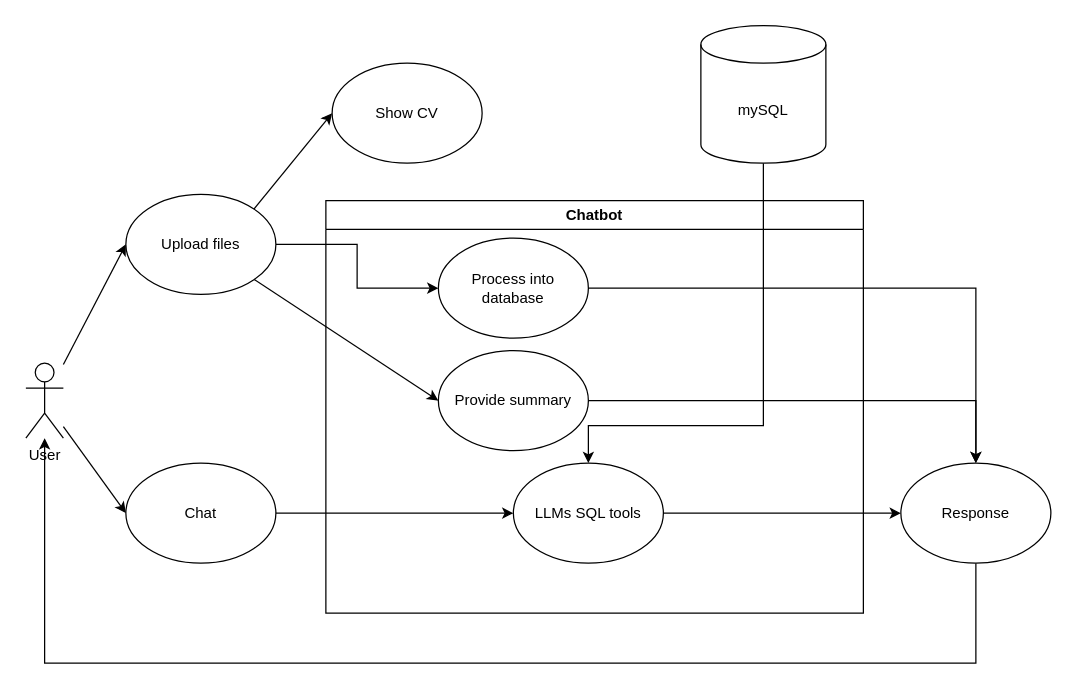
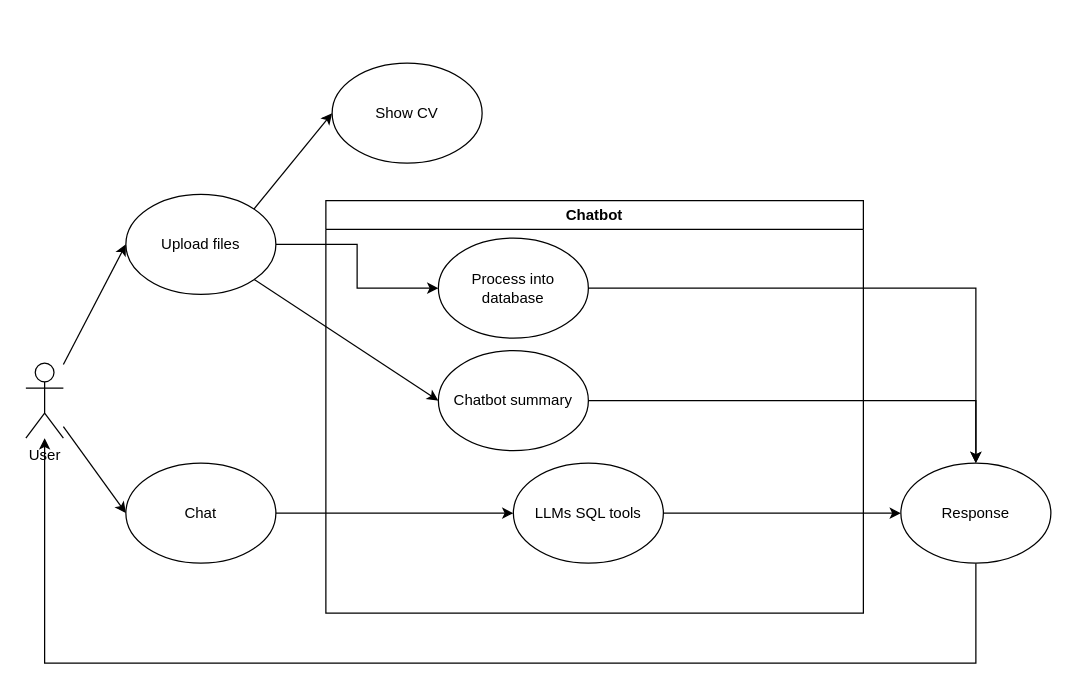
- <mxCell id="17" value="mySQL" style="shape=cylinder3;whiteSpace=wrap;html=1;boundedLbl=1;backgroundOutline=1;size=15;" vertex="1" parent="1"><mxGeometry x="560" y="20" width="100" height="110" as="geometry" /></mxCell>
- <mxCell id="16" style="edgeStyle=orthogonalEdgeStyle;rounded=0;orthogonalLoop=1;jettySize=auto;html=1;entryX=0.5;entryY=0;entryDx=0;entryDy=0;" edge="1" parent="1" source="17" target="15"><mxGeometry relative="1" as="geometry"><Array as="points"><mxPoint x="610" y="340" /><mxPoint x="470" y="340" /></Array></mxGeometry></mxCell>
- <mxCell id="13" value="Provide summary" style="ellipse;whiteSpace=wrap;html=1;" vertex="1" parent="12"><mxGeometry x="90" y="120" width="120" height="80" as="geometry" /></mxCell>
+ <mxCell id="13" value="Chatbot summary" style="ellipse;whiteSpace=wrap;html=1;" vertex="1" parent="12"><mxGeometry x="90" y="120" width="120" height="80" as="geometry" /></mxCell>
